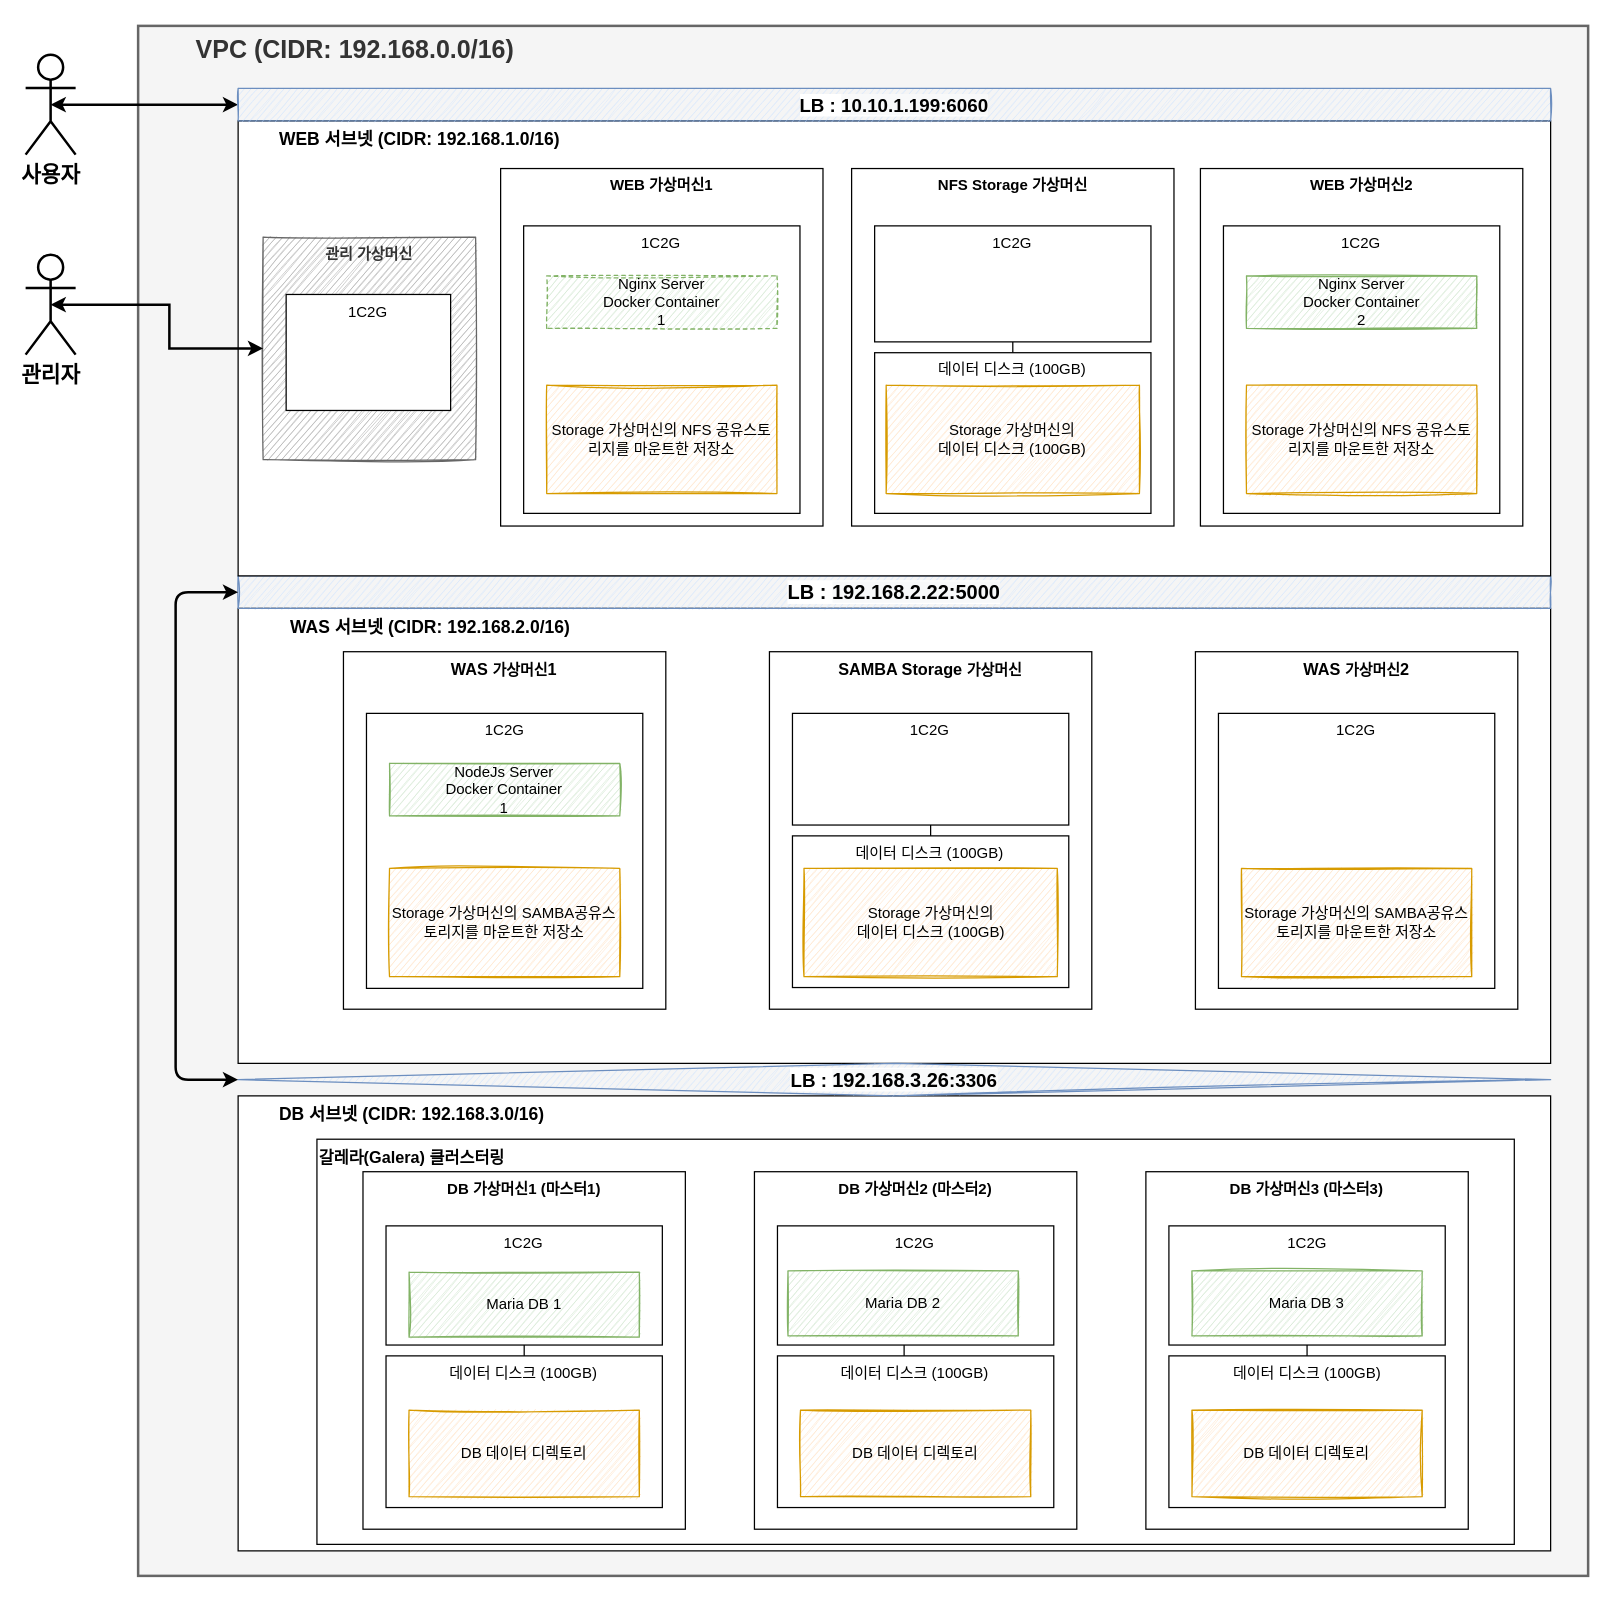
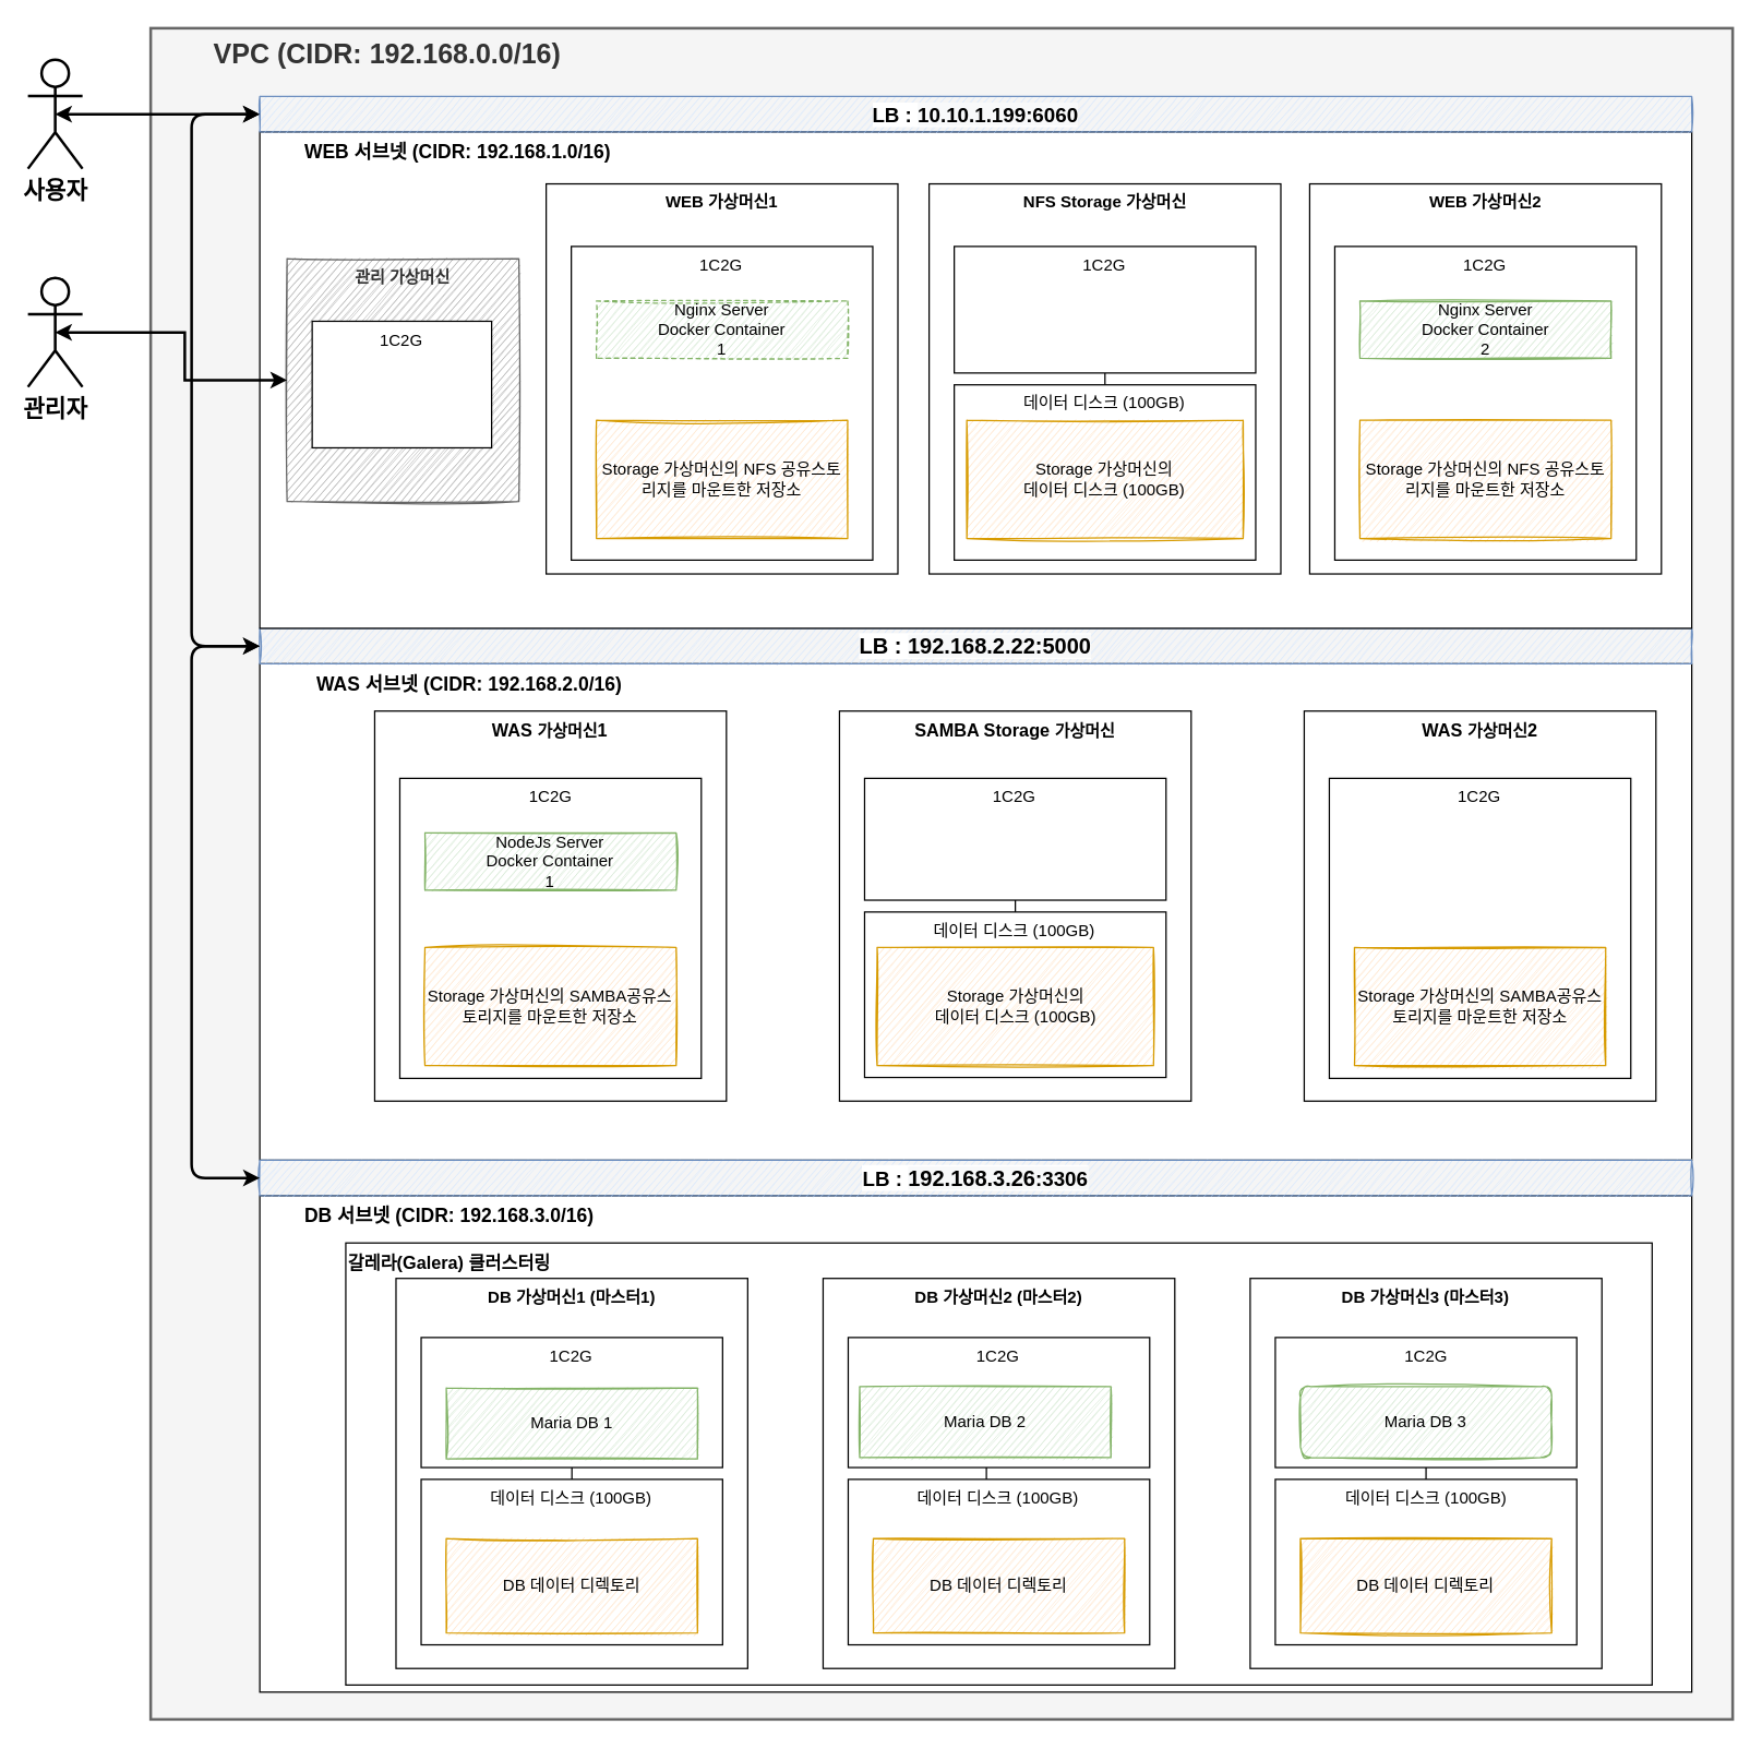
+ <mxCell id="56" value="" style="endArrow=classic;startArrow=classic;html=1;entryX=0;entryY=0.5;entryDx=0;entryDy=0;exitX=0;exitY=0.5;exitDx=0;exitDy=0;strokeWidth=2;rounded=1;" parent="5" source="16" target="28" edge="1"><mxGeometry width="50" height="50" relative="1" as="geometry"><mxPoint x="-90" y="140" as="sourcePoint" /><mxPoint x="-40" y="90" as="targetPoint" /><Array as="points"><mxPoint x="-50" y="403" /><mxPoint x="-50" y="210" /><mxPoint x="-50" y="13" /></Array></mxGeometry></mxCell>
- <mxCell id="41" value="LB :&amp;nbsp;&lt;b style=&quot;font-size: 16px;&quot;&gt;&lt;span style=&quot;background-color: rgb(248, 249, 250);&quot;&gt;192.168.3.26&lt;/span&gt;&lt;/b&gt;&lt;span style=&quot;background-color: rgb(248, 249, 250); font-size: 15px;&quot;&gt;:3306&lt;/span&gt;" style="rhombus;whiteSpace=wrap;html=1;labelBackgroundColor=#ffffff;container=0;fillColor=#dae8fc;strokeColor=#6c8ebf;sketch=1;fontSize=15;fontStyle=1;" parent="5" vertex="1"><mxGeometry y="780" width="1050.0" height="26" as="geometry" /></mxCell>
+ <mxCell id="41" value="LB :&amp;nbsp;&lt;b style=&quot;font-size: 16px;&quot;&gt;&lt;span style=&quot;background-color: rgb(248, 249, 250);&quot;&gt;192.168.3.26&lt;/span&gt;&lt;/b&gt;&lt;span style=&quot;background-color: rgb(248, 249, 250); font-size: 15px;&quot;&gt;:3306&lt;/span&gt;" style="rounded=0;whiteSpace=wrap;html=1;labelBackgroundColor=#ffffff;container=0;fillColor=#dae8fc;strokeColor=#6c8ebf;sketch=1;fontSize=15;fontStyle=1" parent="5" vertex="1"><mxGeometry y="780" width="1050.0" height="26" as="geometry" /></mxCell>
- <mxCell id="43" value="Maria DB 3" style="rounded=0;whiteSpace=wrap;html=1;fillColor=#d5e8d4;strokeColor=#82b366;sketch=1;" parent="5" vertex="1"><mxGeometry x="763.053" y="946" width="184.211" height="52" as="geometry" /></mxCell>
+ <mxCell id="43" value="Maria DB 3" style="whiteSpace=wrap;html=1;fillColor=#d5e8d4;strokeColor=#82b366;sketch=1;rounded=1;" parent="5" vertex="1"><mxGeometry x="763.053" y="946" width="184.211" height="52" as="geometry" /></mxCell>
